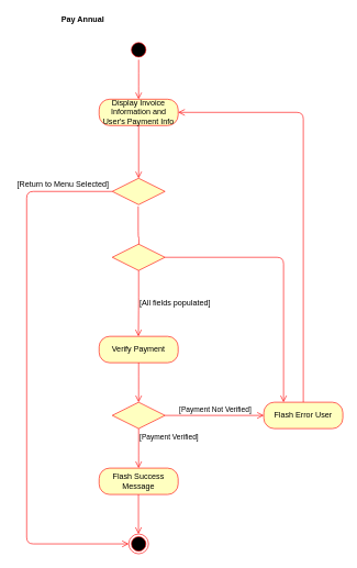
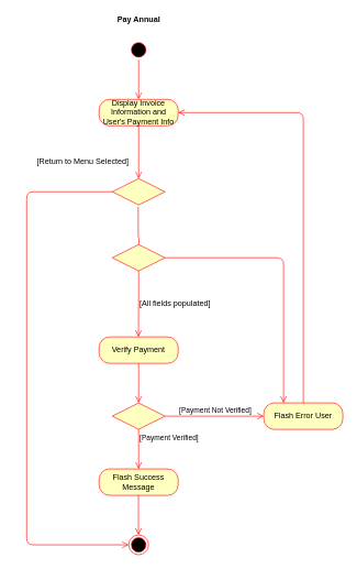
- <mxCell id="9" value="&lt;b&gt;Pay Annual&lt;/b&gt;" style="text;html=1;align=center;verticalAlign=middle;resizable=0;points=[];autosize=1;" parent="1" vertex="1"><mxGeometry x="85" y="20" width="80" height="20" as="geometry" /></mxCell>
+ <mxCell id="9" value="&lt;b&gt;Pay Annual&lt;/b&gt;" style="text;html=1;align=center;verticalAlign=middle;resizable=0;points=[];autosize=1;" parent="1" vertex="1"><mxGeometry x="170" y="20" width="80" height="20" as="geometry" /></mxCell>
- <mxCell id="20" value="[Return to Menu Selected]" style="text;html=1;align=center;verticalAlign=middle;resizable=0;points=[];autosize=1;" parent="1" vertex="1"><mxGeometry x="20" y="270" width="150" height="20" as="geometry" /></mxCell>
+ <mxCell id="20" value="[Return to Menu Selected]" style="text;html=1;align=center;verticalAlign=middle;resizable=0;points=[];autosize=1;" parent="1" vertex="1"><mxGeometry x="50" y="235" width="150" height="20" as="geometry" /></mxCell>
